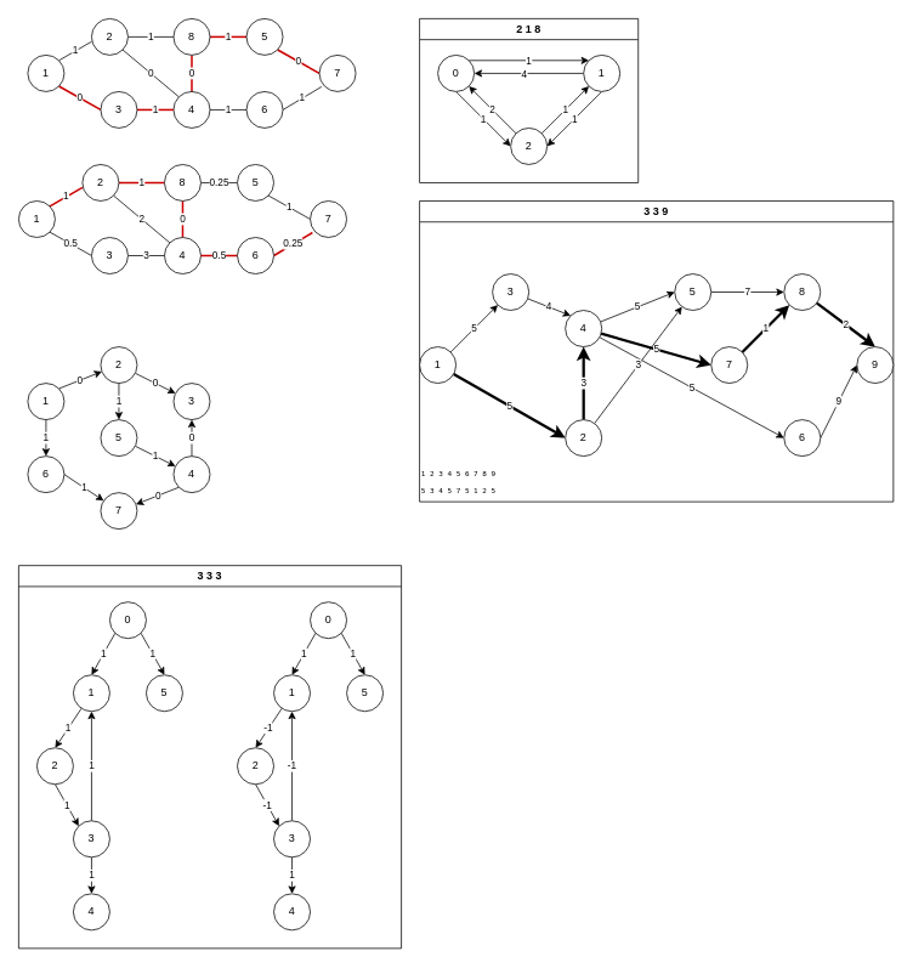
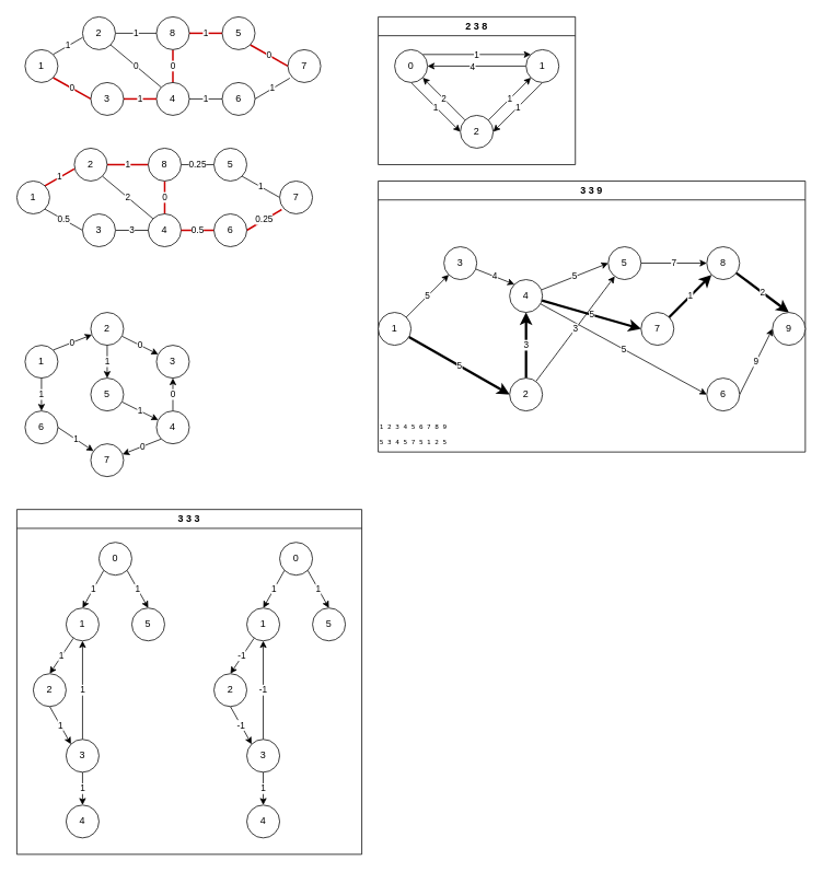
- <mxCell id="54" value="2 1 8" style="swimlane;whiteSpace=wrap;html=1;" parent="1" vertex="1"><mxGeometry x="460" y="20" width="240" height="180" as="geometry" /></mxCell>
+ <mxCell id="54" value="2 3 8" style="swimlane;whiteSpace=wrap;html=1;" parent="1" vertex="1"><mxGeometry x="460" y="20" width="240" height="180" as="geometry" /></mxCell>
